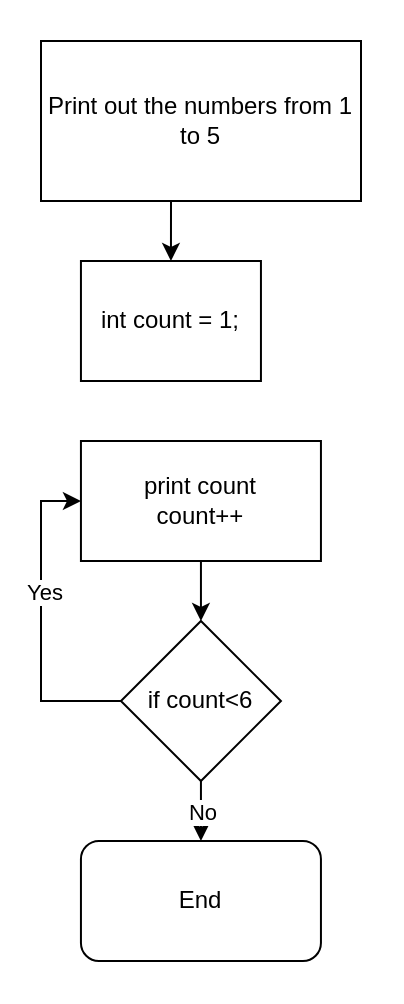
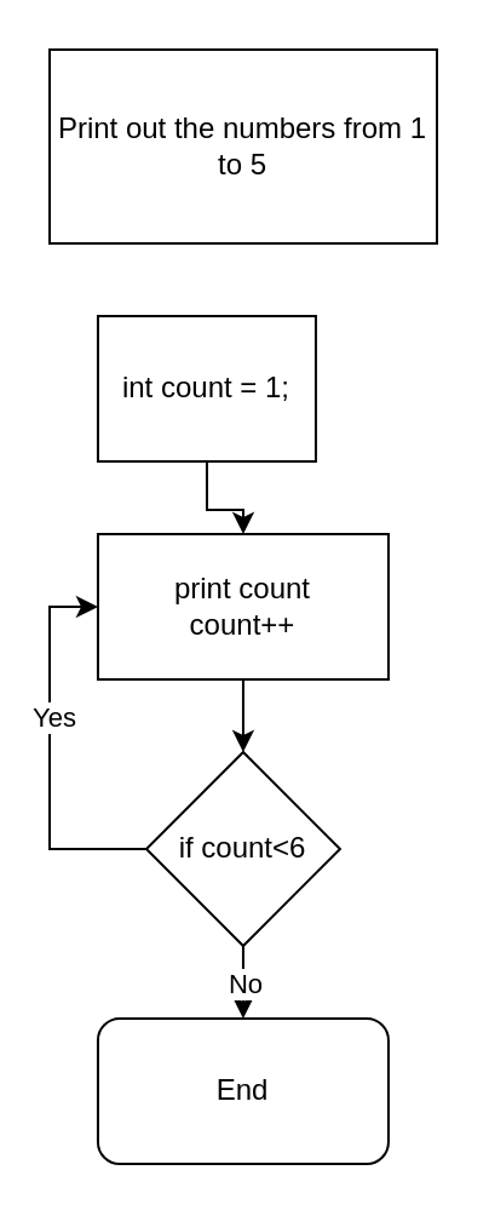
- <mxCell id="2" style="edgeStyle=orthogonalEdgeStyle;rounded=0;orthogonalLoop=1;jettySize=auto;html=1;exitX=0.5;exitY=1;exitDx=0;exitDy=0;entryX=0.5;entryY=0;entryDx=0;entryDy=0;" edge="1" parent="1" source="3" target="8"><mxGeometry relative="1" as="geometry" /></mxCell>
+ <mxCell id="7" style="edgeStyle=orthogonalEdgeStyle;rounded=0;orthogonalLoop=1;jettySize=auto;html=1;exitX=0.5;exitY=1;exitDx=0;exitDy=0;" edge="1" parent="1" source="8" target="6"><mxGeometry relative="1" as="geometry" /></mxCell>
